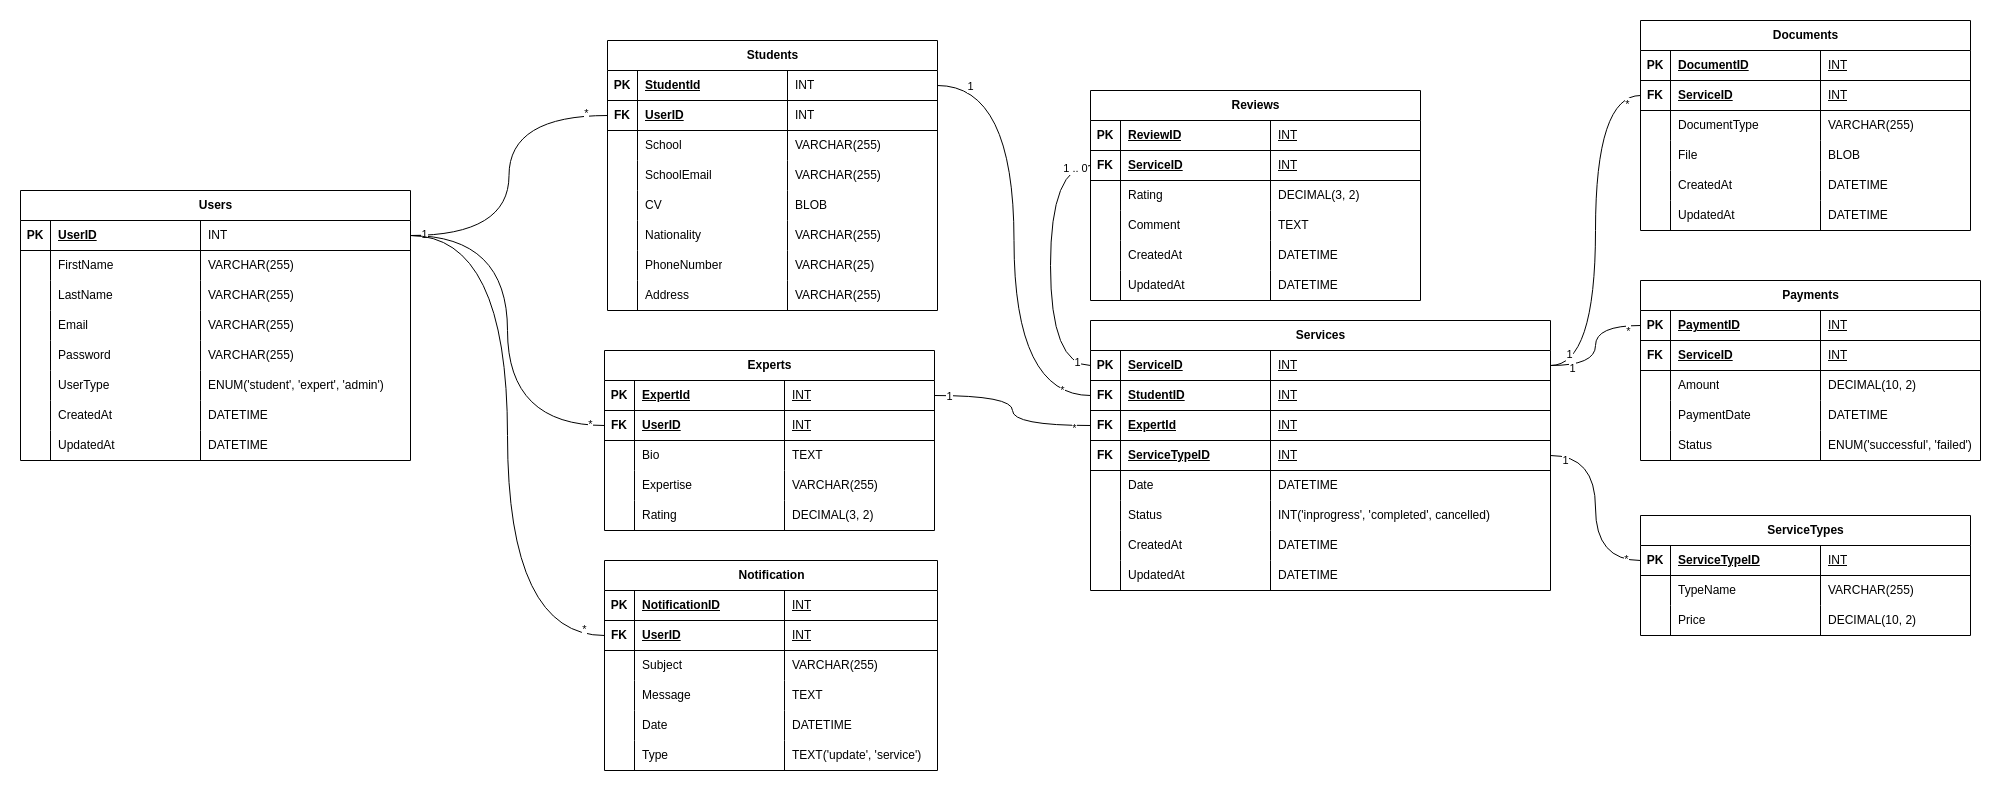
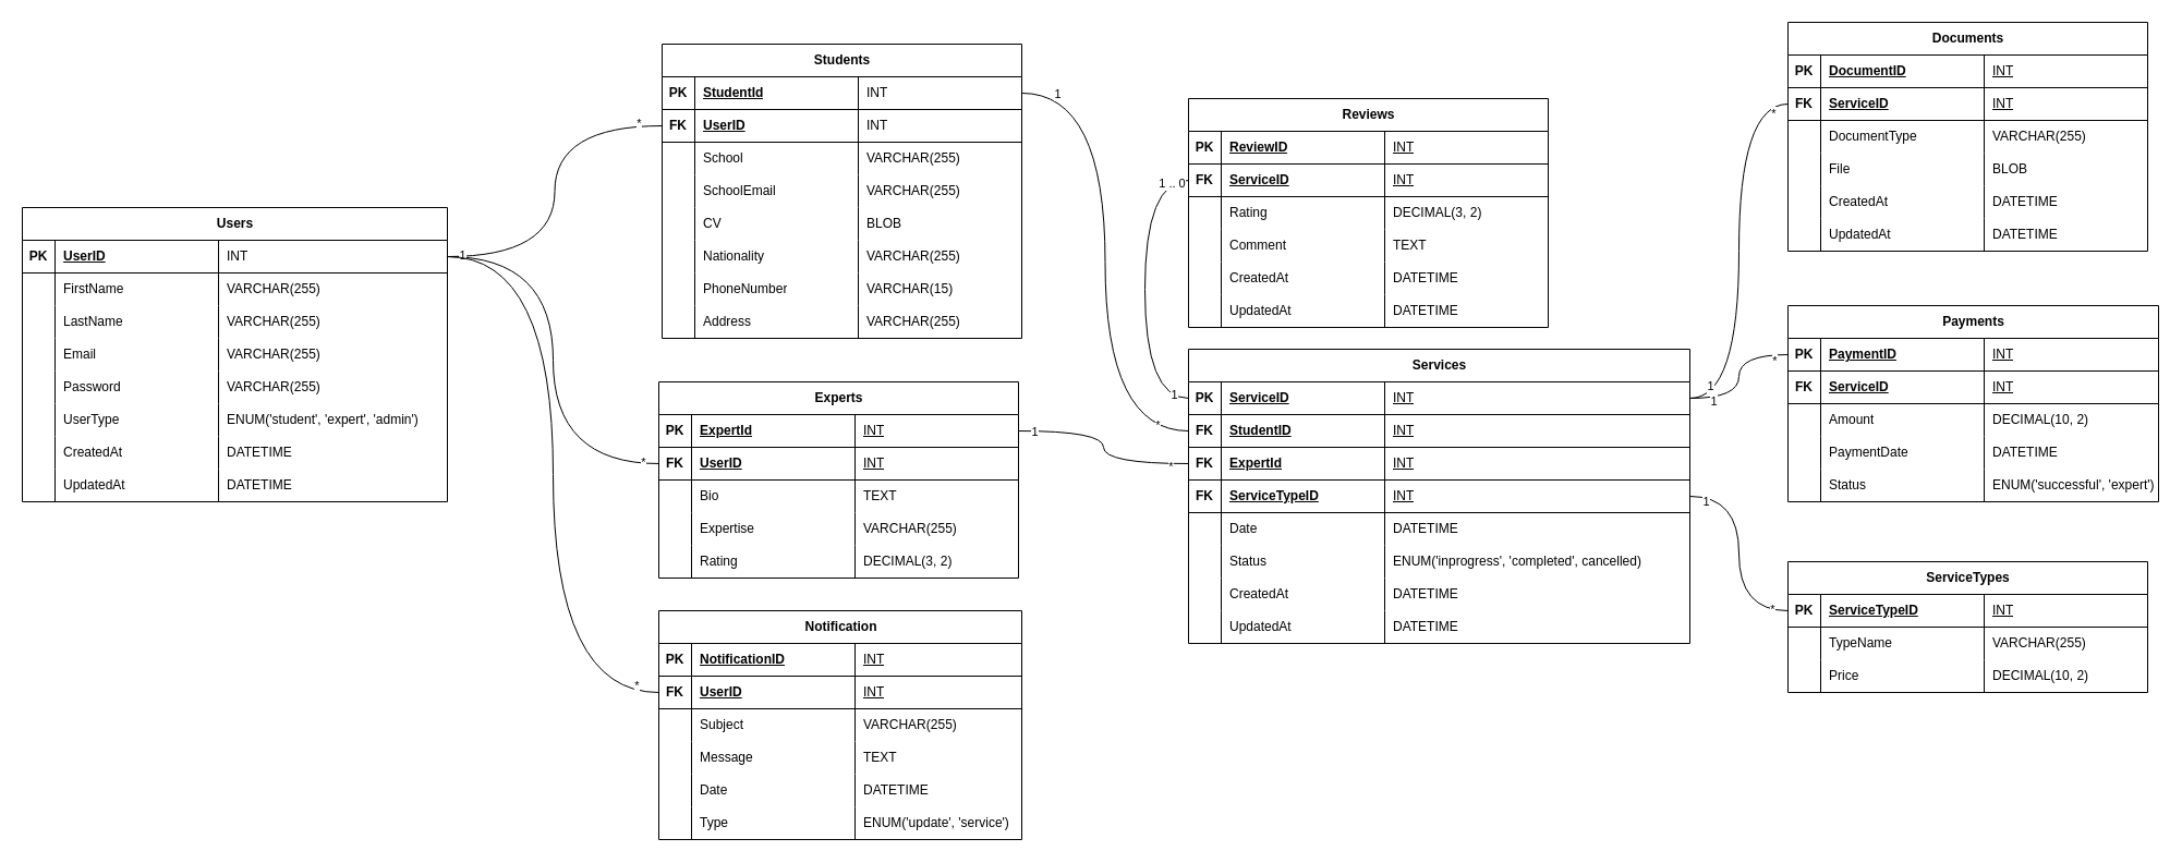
- <mxCell id="89" value="VARCHAR(25)" style="shape=partialRectangle;connectable=0;fillColor=none;top=0;left=0;bottom=0;right=0;align=left;spacingLeft=6;overflow=hidden;whiteSpace=wrap;html=1;" vertex="1" parent="86"><mxGeometry x="180" width="150" height="30" as="geometry"><mxRectangle width="150" height="30" as="alternateBounds" /></mxGeometry></mxCell>
+ <mxCell id="89" value="VARCHAR(15)" style="shape=partialRectangle;connectable=0;fillColor=none;top=0;left=0;bottom=0;right=0;align=left;spacingLeft=6;overflow=hidden;whiteSpace=wrap;html=1;" vertex="1" parent="86"><mxGeometry x="180" width="150" height="30" as="geometry"><mxRectangle width="150" height="30" as="alternateBounds" /></mxGeometry></mxCell>
- <mxCell id="172" value="ENUM('successful', 'failed')" style="shape=partialRectangle;connectable=0;fillColor=none;top=0;left=0;bottom=0;right=0;align=left;spacingLeft=6;overflow=hidden;whiteSpace=wrap;html=1;" parent="169" vertex="1"><mxGeometry x="180" width="160" height="30" as="geometry"><mxRectangle width="160" height="30" as="alternateBounds" /></mxGeometry></mxCell>
+ <mxCell id="172" value="ENUM('successful', 'expert')" style="shape=partialRectangle;connectable=0;fillColor=none;top=0;left=0;bottom=0;right=0;align=left;spacingLeft=6;overflow=hidden;whiteSpace=wrap;html=1;" parent="169" vertex="1"><mxGeometry x="180" width="160" height="30" as="geometry"><mxRectangle width="160" height="30" as="alternateBounds" /></mxGeometry></mxCell>
- <mxCell id="124" value="INT('inprogress', 'completed', cancelled)" style="shape=partialRectangle;connectable=0;fillColor=none;top=0;left=0;bottom=0;right=0;align=left;spacingLeft=6;overflow=hidden;whiteSpace=wrap;html=1;" parent="121" vertex="1"><mxGeometry x="180" width="280" height="30" as="geometry"><mxRectangle width="280" height="30" as="alternateBounds" /></mxGeometry></mxCell>
+ <mxCell id="124" value="ENUM('inprogress', 'completed', cancelled)" style="shape=partialRectangle;connectable=0;fillColor=none;top=0;left=0;bottom=0;right=0;align=left;spacingLeft=6;overflow=hidden;whiteSpace=wrap;html=1;" parent="121" vertex="1"><mxGeometry x="180" width="280" height="30" as="geometry"><mxRectangle width="280" height="30" as="alternateBounds" /></mxGeometry></mxCell>
- <mxCell id="202" value="TEXT('update', 'service')" style="shape=partialRectangle;connectable=0;fillColor=none;top=0;left=0;bottom=0;right=0;align=left;spacingLeft=6;overflow=hidden;whiteSpace=wrap;html=1;" parent="199" vertex="1"><mxGeometry x="180" width="153" height="30" as="geometry"><mxRectangle width="153" height="30" as="alternateBounds" /></mxGeometry></mxCell>
+ <mxCell id="202" value="ENUM('update', 'service')" style="shape=partialRectangle;connectable=0;fillColor=none;top=0;left=0;bottom=0;right=0;align=left;spacingLeft=6;overflow=hidden;whiteSpace=wrap;html=1;" parent="199" vertex="1"><mxGeometry x="180" width="153" height="30" as="geometry"><mxRectangle width="153" height="30" as="alternateBounds" /></mxGeometry></mxCell>
